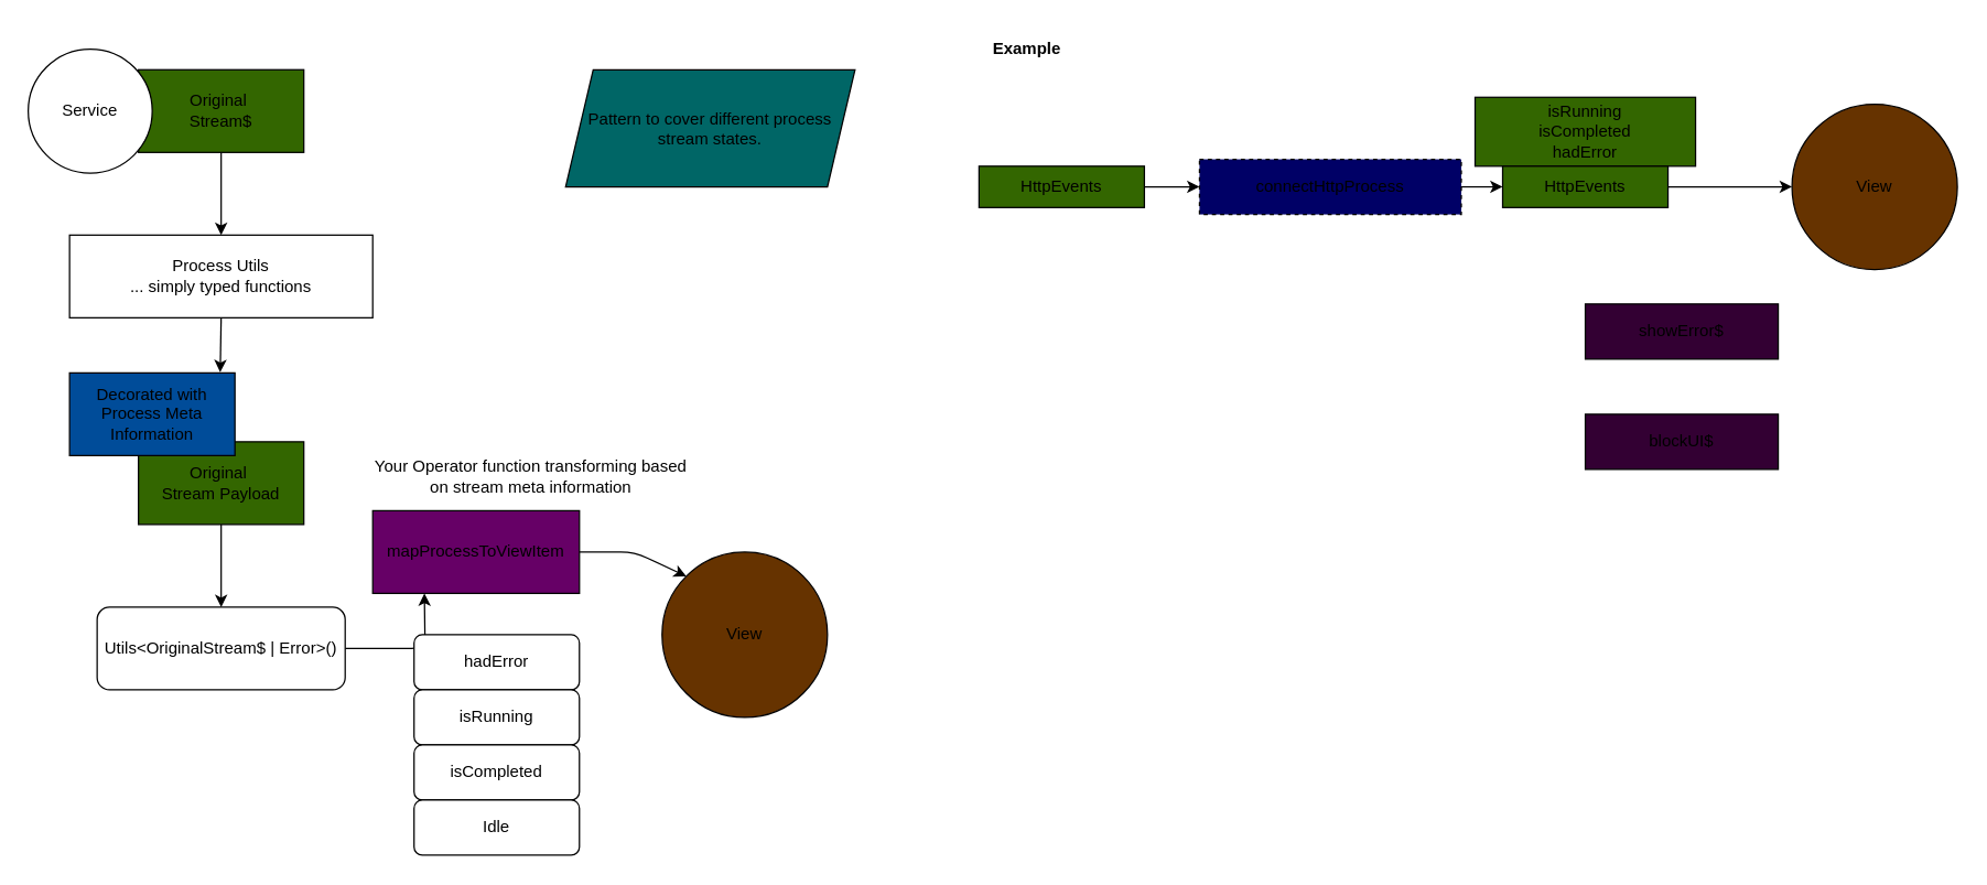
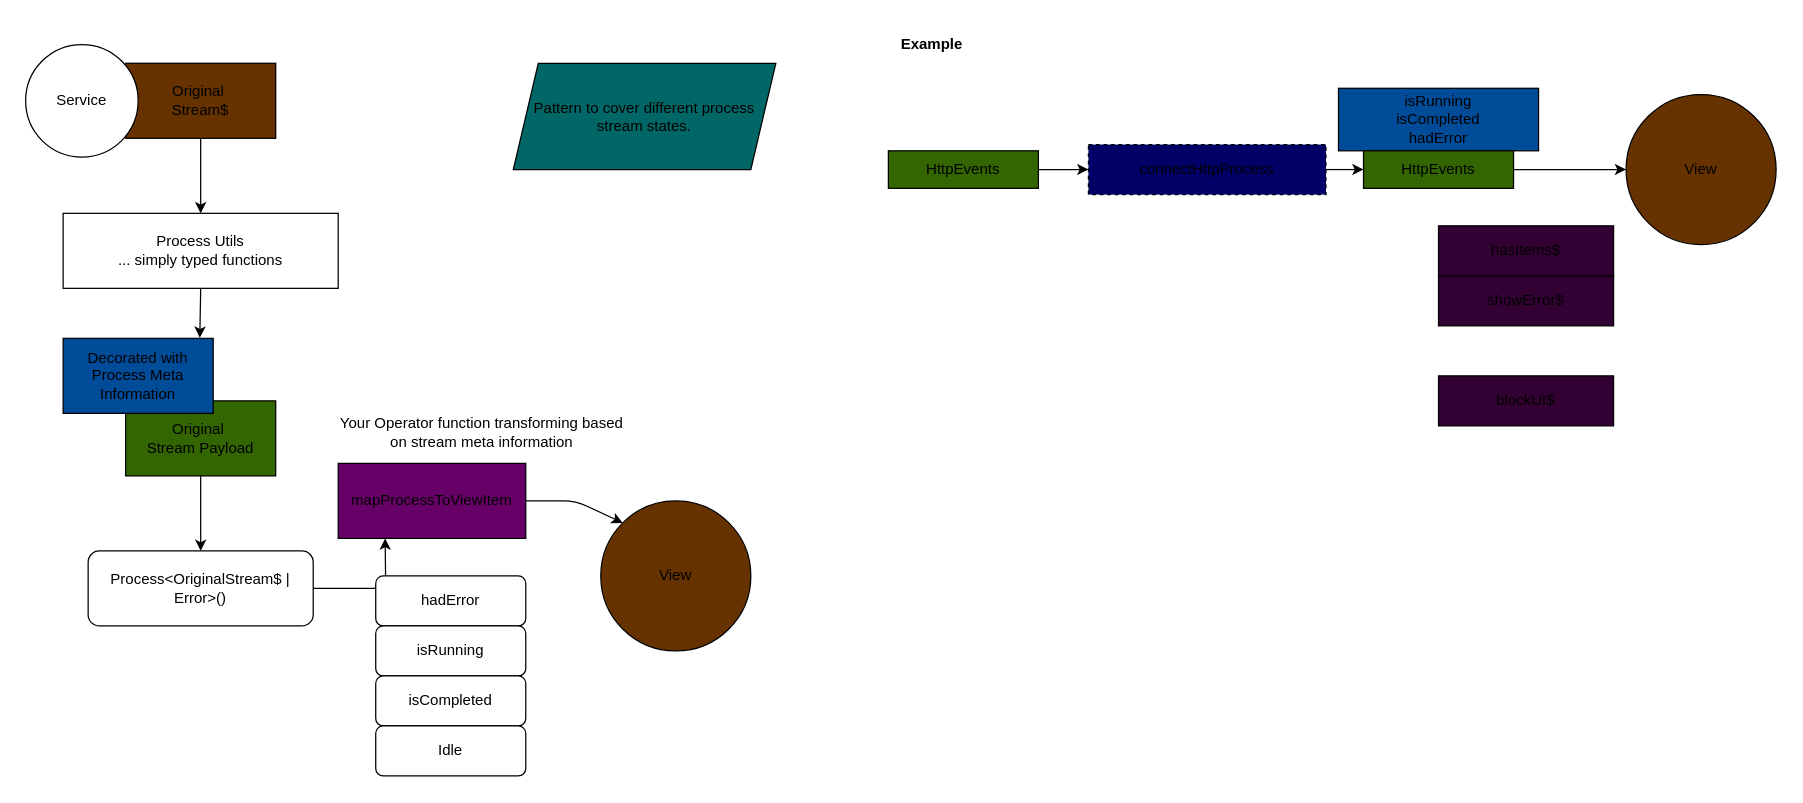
- <mxCell id="3" value="Original&amp;nbsp;&lt;br&gt;Stream$" style="rounded=0;whiteSpace=wrap;html=1;fillColor=#336600;" vertex="1" parent="1"><mxGeometry x="100" y="50" width="120" height="60" as="geometry" /></mxCell>
+ <mxCell id="3" value="Original&amp;nbsp;&lt;br&gt;Stream$" style="rounded=0;whiteSpace=wrap;html=1;fillColor=#663300;" vertex="1" parent="1"><mxGeometry x="100" y="50" width="120" height="60" as="geometry" /></mxCell>
- <mxCell id="25" value="isRunning&lt;br&gt;isCompleted&lt;br&gt;hadError" style="rounded=0;whiteSpace=wrap;html=1;fillColor=#336600;" vertex="1" parent="1"><mxGeometry x="1070" y="70" width="160" height="50" as="geometry" /></mxCell>
+ <mxCell id="25" value="isRunning&lt;br&gt;isCompleted&lt;br&gt;hadError" style="rounded=0;whiteSpace=wrap;html=1;fillColor=#004C99;" vertex="1" parent="1"><mxGeometry x="1070" y="70" width="160" height="50" as="geometry" /></mxCell>
+ <mxCell id="30" value="hasItems$" style="rounded=0;whiteSpace=wrap;html=1;fillColor=#330033;" vertex="1" parent="1"><mxGeometry x="1150" y="180" width="140" height="40" as="geometry" /></mxCell>
- <mxCell id="9" value="Utils&amp;lt;OriginalStream$ | Error&amp;gt;()" style="rounded=1;whiteSpace=wrap;html=1;" vertex="1" parent="1"><mxGeometry x="70" y="440" width="180" height="60" as="geometry" /></mxCell>
+ <mxCell id="9" value="Process&amp;lt;OriginalStream$ | Error&amp;gt;()" style="rounded=1;whiteSpace=wrap;html=1;" vertex="1" parent="1"><mxGeometry x="70" y="440" width="180" height="60" as="geometry" /></mxCell>
